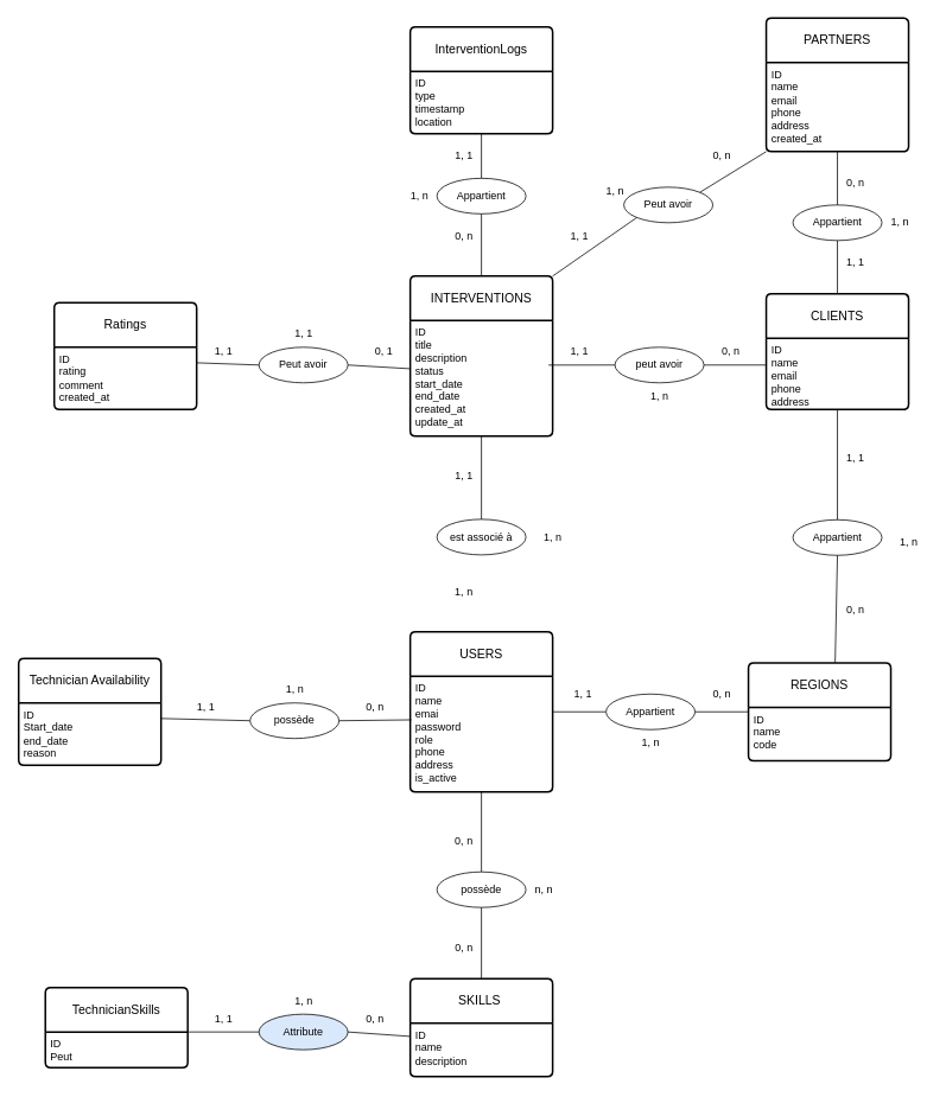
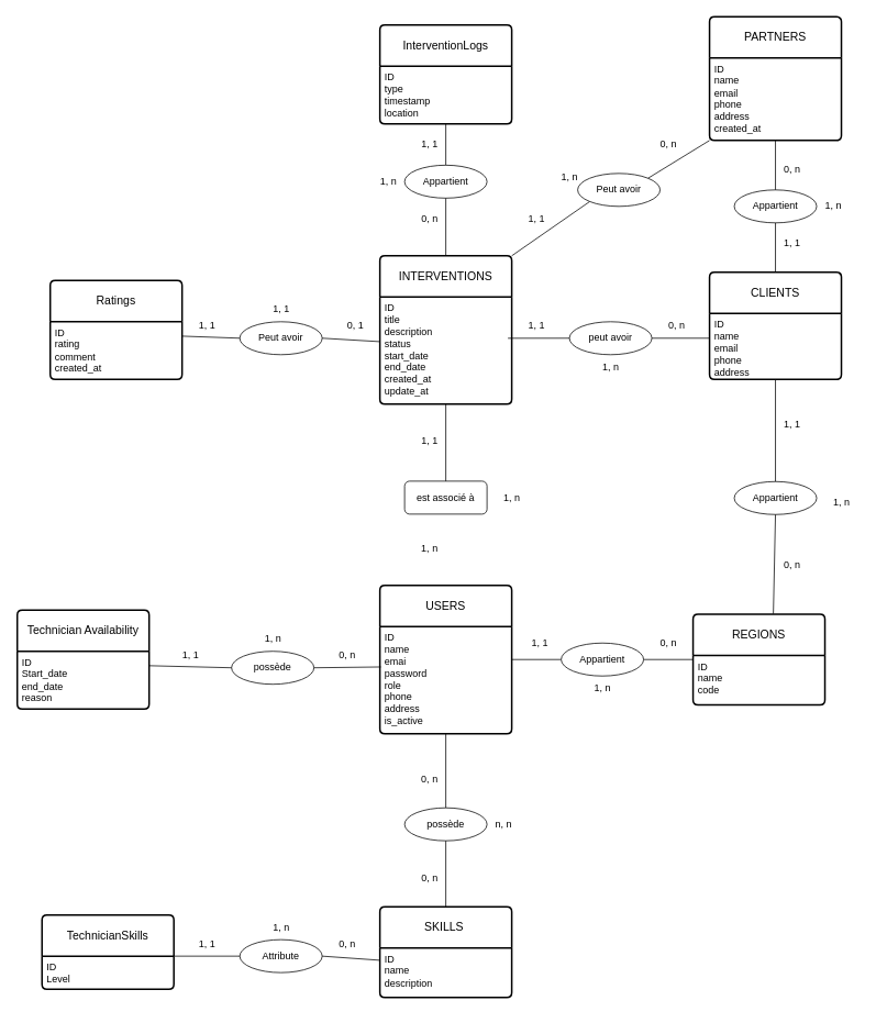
- <mxCell id="31" value="est associé à" style="ellipse;whiteSpace=wrap;html=1;align=center;" vertex="1" parent="28"><mxGeometry x="30" y="273.5" width="100" height="40" as="geometry" /></mxCell>
+ <mxCell id="31" value="est associé à" style="whiteSpace=wrap;html=1;align=center;rounded=1;" vertex="1" parent="28"><mxGeometry x="30" y="273.5" width="100" height="40" as="geometry" /></mxCell>
- <mxCell id="76" value="Attribute" style="ellipse;whiteSpace=wrap;html=1;align=center;fillColor=#dae8fc;" vertex="1" parent="1"><mxGeometry x="290" y="1140" width="100" height="40" as="geometry" /></mxCell>
+ <mxCell id="76" value="Attribute" style="ellipse;whiteSpace=wrap;html=1;align=center;" vertex="1" parent="1"><mxGeometry x="290" y="1140" width="100" height="40" as="geometry" /></mxCell>
- <mxCell id="9" value="ID&lt;br&gt;Peut&lt;br&gt;&lt;div&gt;&lt;br&gt;&lt;/div&gt;&lt;div&gt;&lt;br&gt;&lt;/div&gt;&lt;div&gt;&lt;br&gt;&lt;/div&gt;&lt;div&gt;&lt;br&gt;&lt;/div&gt;" style="align=left;strokeColor=none;fillColor=none;spacingLeft=4;spacingRight=4;fontSize=12;verticalAlign=top;resizable=0;rotatable=0;part=1;html=1;whiteSpace=wrap;" vertex="1" parent="8"><mxGeometry y="50" width="160" height="40" as="geometry" /></mxCell>
+ <mxCell id="9" value="ID&lt;br&gt;Level&lt;br&gt;&lt;div&gt;&lt;br&gt;&lt;/div&gt;&lt;div&gt;&lt;br&gt;&lt;/div&gt;&lt;div&gt;&lt;br&gt;&lt;/div&gt;&lt;div&gt;&lt;br&gt;&lt;/div&gt;" style="align=left;strokeColor=none;fillColor=none;spacingLeft=4;spacingRight=4;fontSize=12;verticalAlign=top;resizable=0;rotatable=0;part=1;html=1;whiteSpace=wrap;" vertex="1" parent="8"><mxGeometry y="50" width="160" height="40" as="geometry" /></mxCell>
